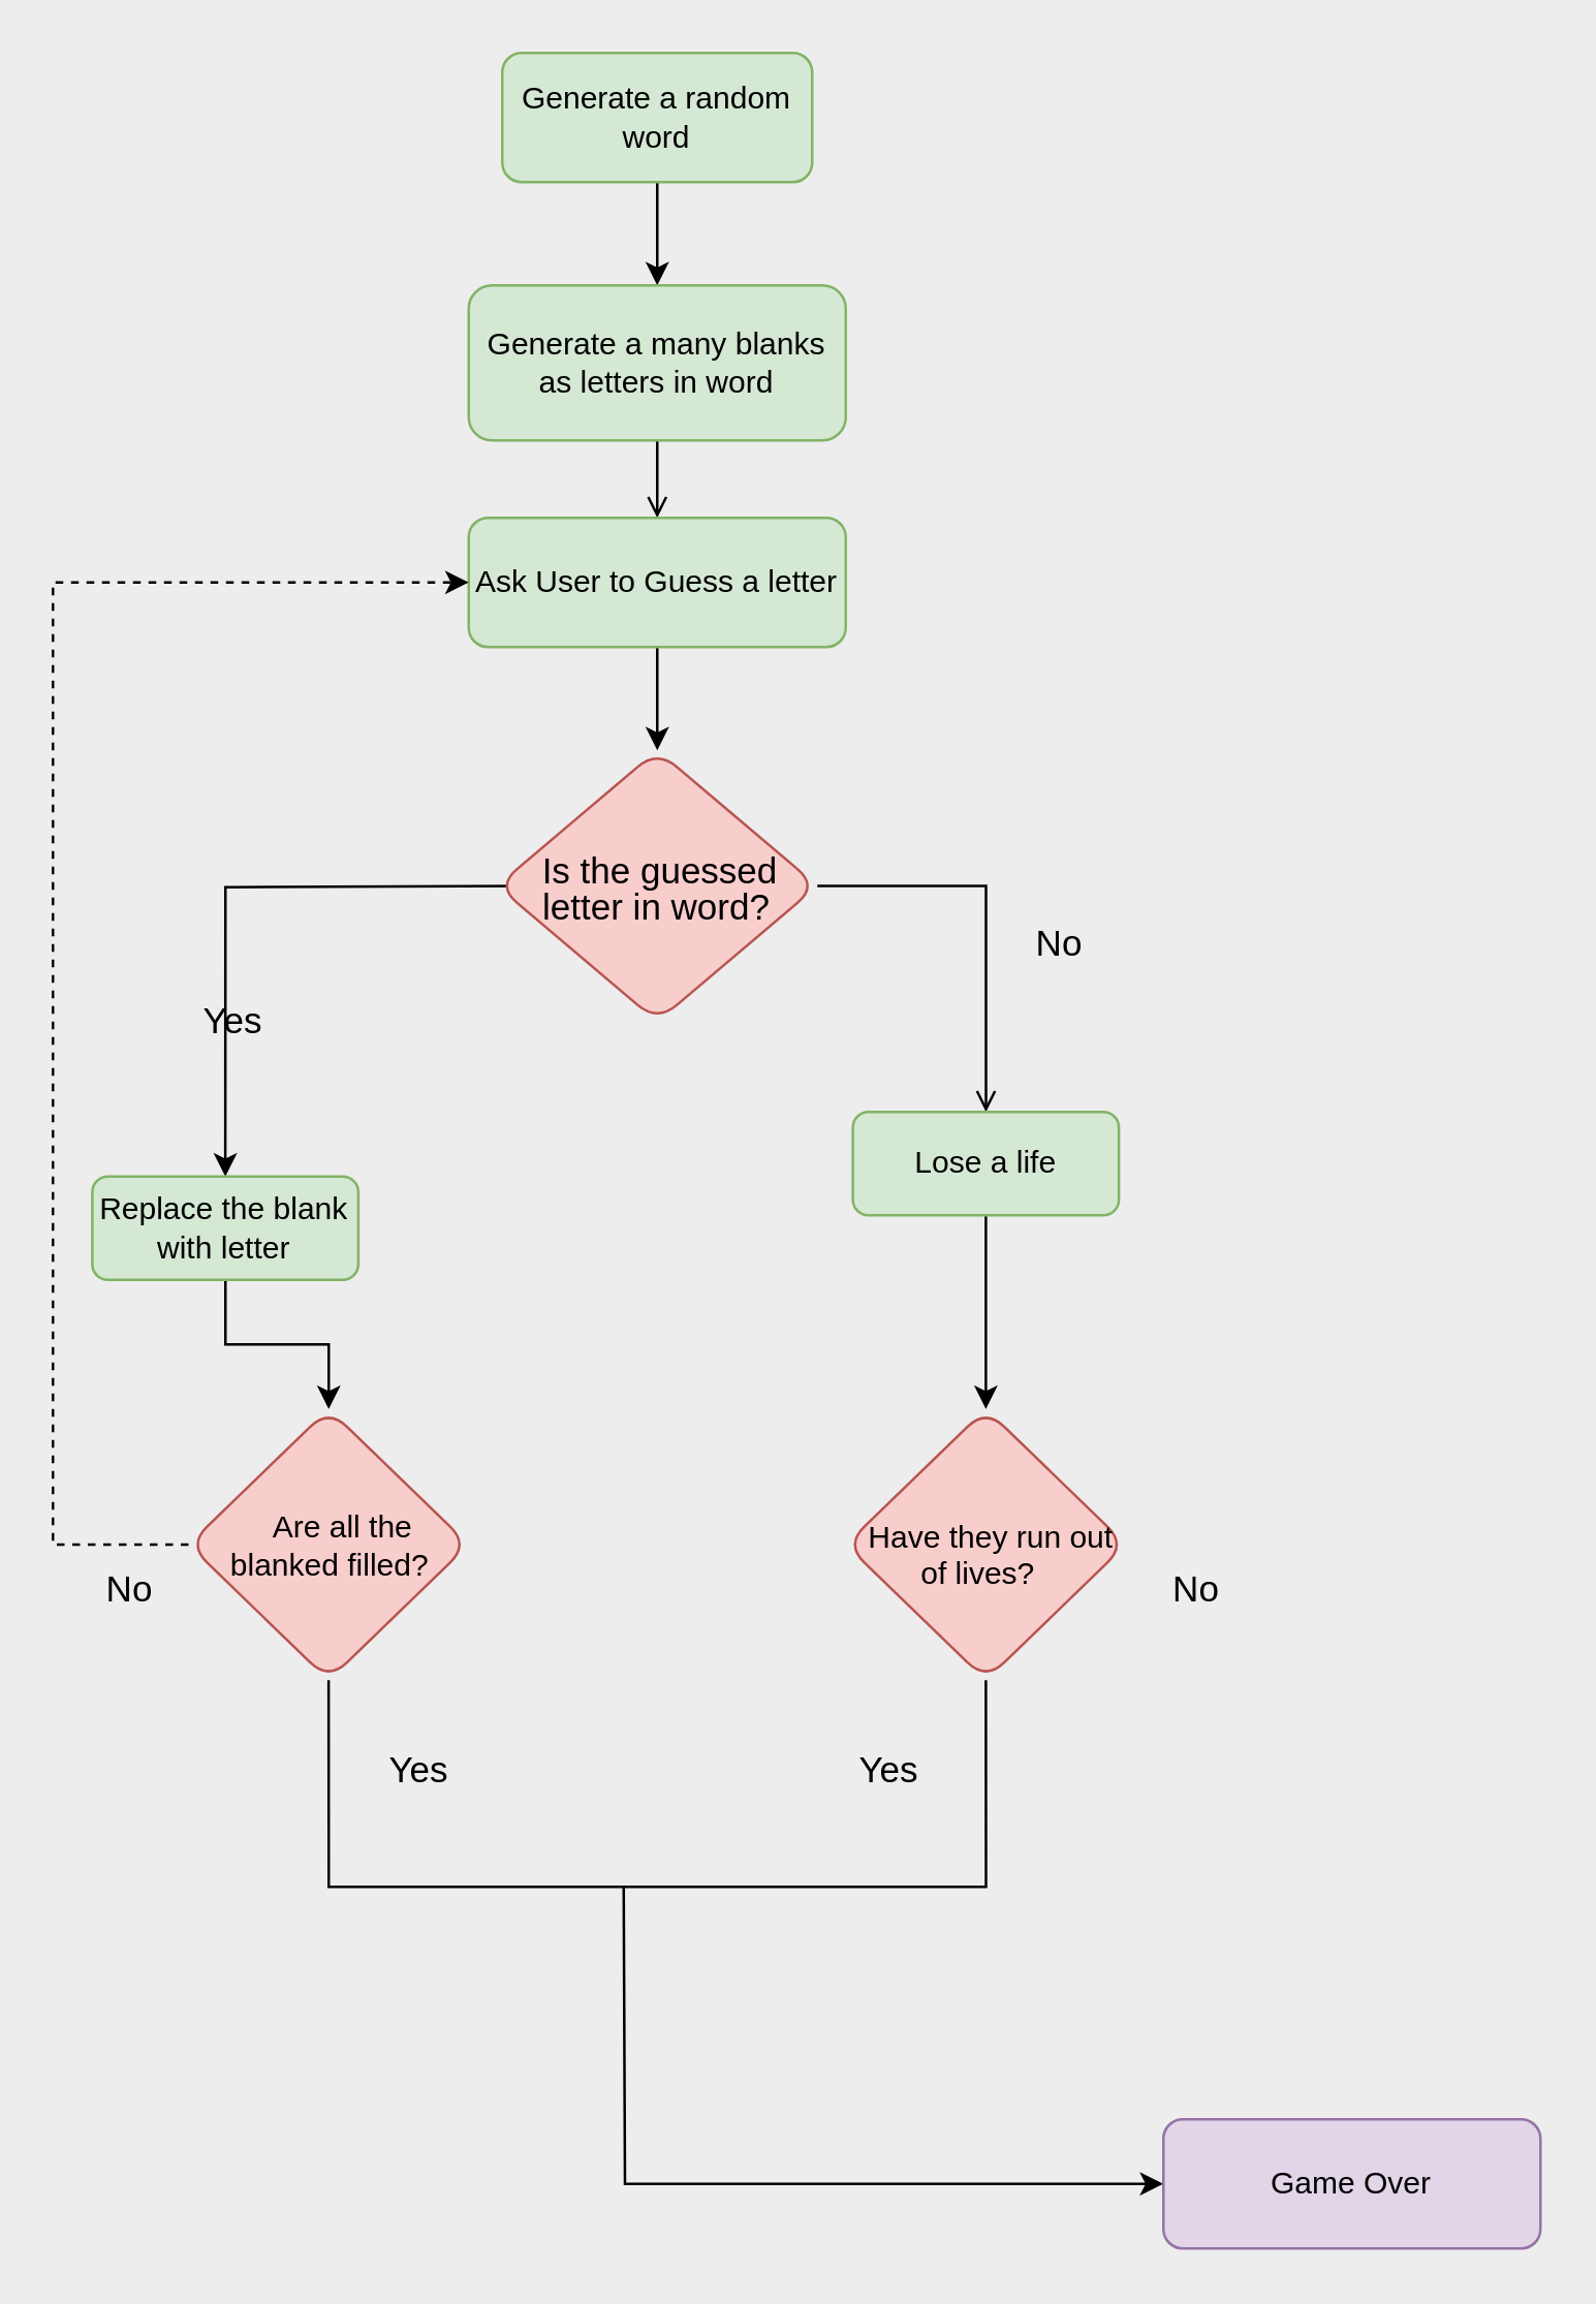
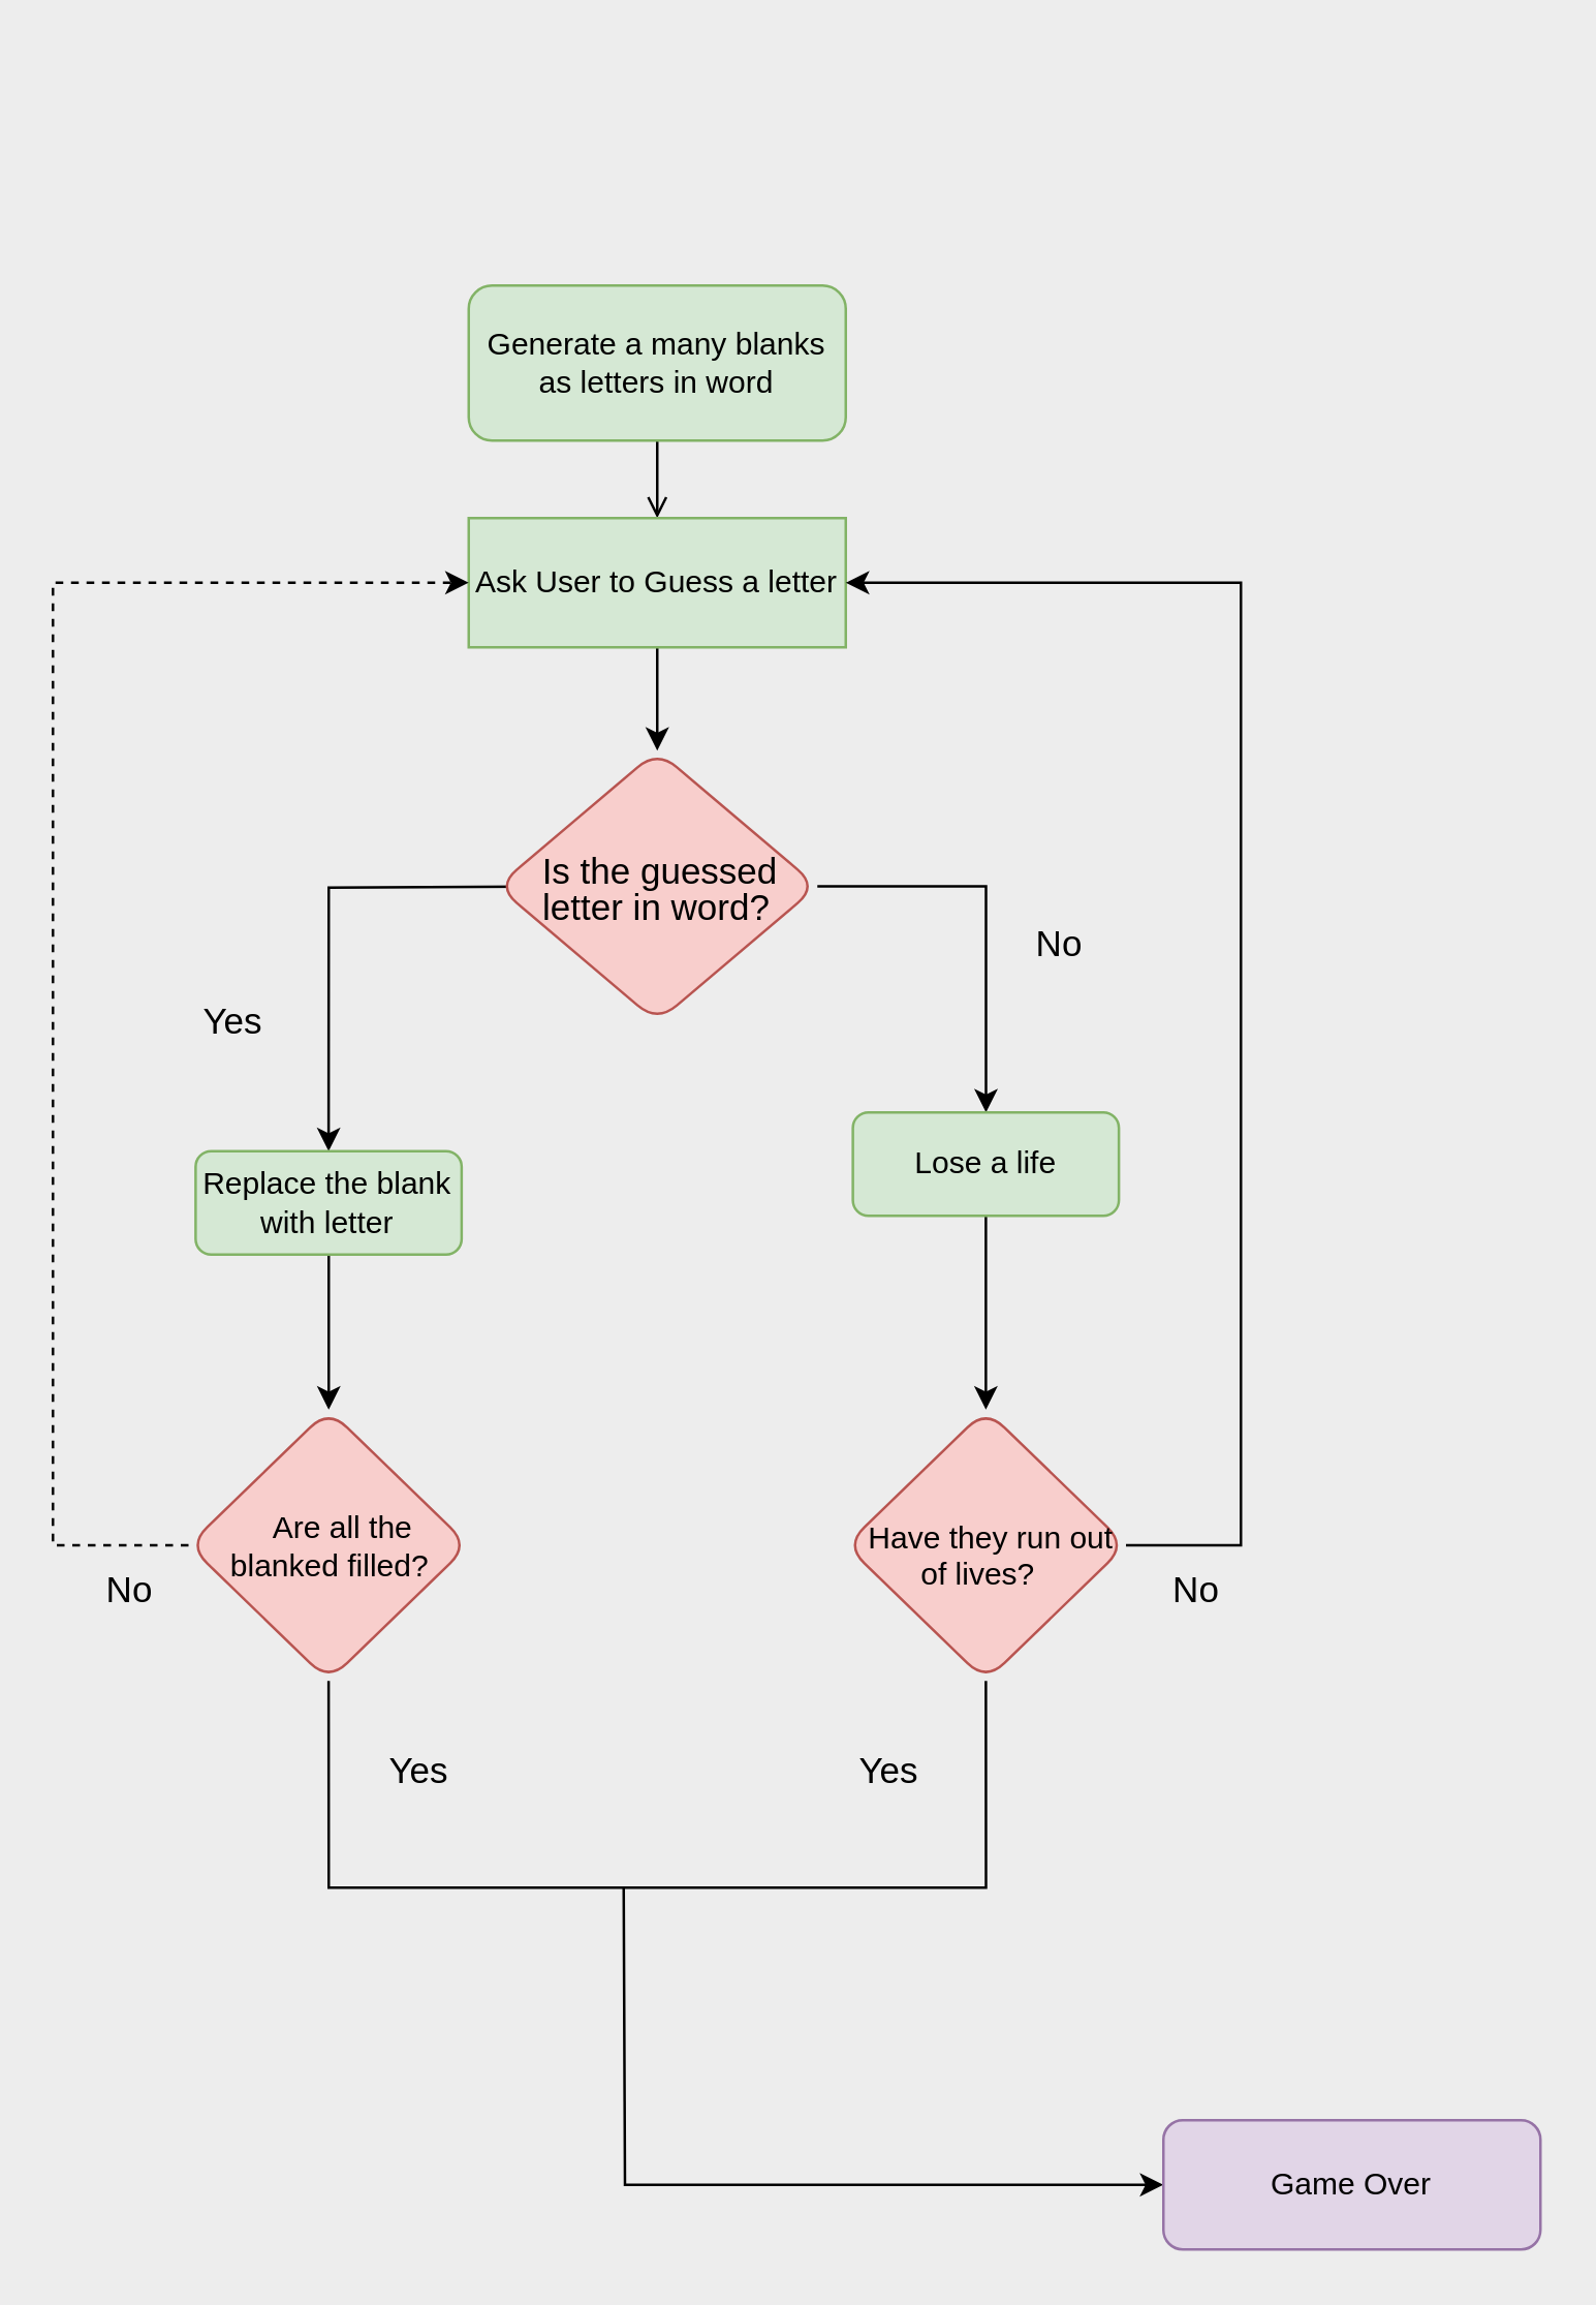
- <mxCell id="3" value="Generate a random word" style="rounded=1;whiteSpace=wrap;html=1;fontSize=12;fillColor=#d5e8d4;strokeColor=#82b366;" parent="1" vertex="1"><mxGeometry x="194" y="20" width="120" height="50" as="geometry" /></mxCell>
- <mxCell id="2" style="edgeStyle=orthogonalEdgeStyle;rounded=0;orthogonalLoop=1;jettySize=auto;html=1;entryX=0.5;entryY=0;entryDx=0;entryDy=0;fontSize=12;" parent="1" source="3" target="5" edge="1"><mxGeometry relative="1" as="geometry" /></mxCell>
- <mxCell id="7" value="Ask User to Guess a letter" style="rounded=1;whiteSpace=wrap;html=1;fontSize=12;fillColor=#d5e8d4;strokeColor=#82b366;" parent="1" vertex="1"><mxGeometry x="181" y="200" width="146" height="50" as="geometry" /></mxCell>
+ <mxCell id="7" value="Ask User to Guess a letter" style="whiteSpace=wrap;html=1;fontSize=12;fillColor=#d5e8d4;strokeColor=#82b366;rounded=0;" parent="1" vertex="1"><mxGeometry x="181" y="200" width="146" height="50" as="geometry" /></mxCell>
+ <mxCell id="20" style="edgeStyle=orthogonalEdgeStyle;rounded=0;orthogonalLoop=1;jettySize=auto;html=1;entryX=1;entryY=0.5;entryDx=0;entryDy=0;fontSize=14;" parent="1" source="21" target="7" edge="1"><mxGeometry relative="1" as="geometry"><Array as="points"><mxPoint x="480" y="598" /><mxPoint x="480" y="225" /></Array></mxGeometry></mxCell>
- <mxCell id="8" value="" style="edgeStyle=orthogonalEdgeStyle;rounded=0;orthogonalLoop=1;jettySize=auto;html=1;fontSize=14;endArrow=open;" parent="1" source="10" target="12" edge="1"><mxGeometry relative="1" as="geometry" /></mxCell>
+ <mxCell id="8" value="" style="edgeStyle=orthogonalEdgeStyle;rounded=0;orthogonalLoop=1;jettySize=auto;html=1;fontSize=14;" parent="1" source="10" target="12" edge="1"><mxGeometry relative="1" as="geometry" /></mxCell>
- <mxCell id="14" value="Replace the blank with letter" style="whiteSpace=wrap;html=1;rounded=1;fillColor=#d5e8d4;strokeColor=#82b366;" parent="1" vertex="1"><mxGeometry x="35.25" y="455" width="103" height="40" as="geometry" /></mxCell>
+ <mxCell id="14" value="Replace the blank with letter" style="whiteSpace=wrap;html=1;rounded=1;fillColor=#d5e8d4;strokeColor=#82b366;" parent="1" vertex="1"><mxGeometry x="75.25" y="445" width="103" height="40" as="geometry" /></mxCell>
